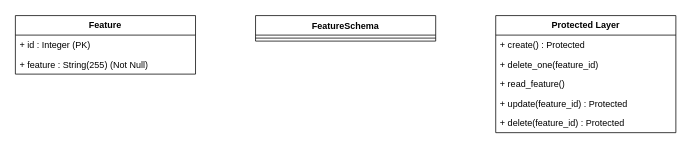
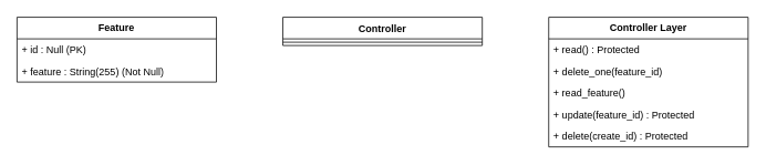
- <mxCell id="7" value="&lt;b&gt;Protected Layer&lt;/b&gt;" style="swimlane;fontStyle=0;childLayout=stackLayout;horizontal=1;startSize=26;fillColor=none;horizontalStack=0;resizeParent=1;resizeParentMax=0;resizeLast=0;collapsible=1;marginBottom=0;whiteSpace=wrap;html=1;" vertex="1" parent="1"><mxGeometry x="660" y="20" width="240" height="156" as="geometry" /></mxCell>
+ <mxCell id="7" value="&lt;b&gt;Controller Layer&lt;/b&gt;" style="swimlane;fontStyle=0;childLayout=stackLayout;horizontal=1;startSize=26;fillColor=none;horizontalStack=0;resizeParent=1;resizeParentMax=0;resizeLast=0;collapsible=1;marginBottom=0;whiteSpace=wrap;html=1;" vertex="1" parent="1"><mxGeometry x="660" y="20" width="240" height="156" as="geometry" /></mxCell>
- <mxCell id="2" value="FeatureSchema" style="swimlane;fontStyle=1;align=center;verticalAlign=top;childLayout=stackLayout;horizontal=1;startSize=26;horizontalStack=0;resizeParent=1;resizeParentMax=0;resizeLast=0;collapsible=1;marginBottom=0;whiteSpace=wrap;html=1;" vertex="1" parent="1"><mxGeometry x="340" y="20" width="240" height="34" as="geometry" /></mxCell>
+ <mxCell id="2" value="Controller" style="swimlane;fontStyle=1;align=center;verticalAlign=top;childLayout=stackLayout;horizontal=1;startSize=26;horizontalStack=0;resizeParent=1;resizeParentMax=0;resizeLast=0;collapsible=1;marginBottom=0;whiteSpace=wrap;html=1;" vertex="1" parent="1"><mxGeometry x="340" y="20" width="240" height="34" as="geometry" /></mxCell>
- <mxCell id="5" value="+ id : Integer (PK)" style="text;strokeColor=none;fillColor=none;align=left;verticalAlign=top;spacingLeft=4;spacingRight=4;overflow=hidden;rotatable=0;points=[[0,0.5],[1,0.5]];portConstraint=eastwest;whiteSpace=wrap;html=1;" vertex="1" parent="4"><mxGeometry y="26" width="240" height="26" as="geometry" /></mxCell>
+ <mxCell id="5" value="+ id : Null (PK)" style="text;strokeColor=none;fillColor=none;align=left;verticalAlign=top;spacingLeft=4;spacingRight=4;overflow=hidden;rotatable=0;points=[[0,0.5],[1,0.5]];portConstraint=eastwest;whiteSpace=wrap;html=1;" vertex="1" parent="4"><mxGeometry y="26" width="240" height="26" as="geometry" /></mxCell>
- <mxCell id="8" value="+ create() : Protected" style="text;strokeColor=none;fillColor=none;align=left;verticalAlign=top;spacingLeft=4;spacingRight=4;overflow=hidden;rotatable=0;points=[[0,0.5],[1,0.5]];portConstraint=eastwest;whiteSpace=wrap;html=1;" vertex="1" parent="7"><mxGeometry y="26" width="240" height="26" as="geometry" /></mxCell>
+ <mxCell id="8" value="+ read() : Protected" style="text;strokeColor=none;fillColor=none;align=left;verticalAlign=top;spacingLeft=4;spacingRight=4;overflow=hidden;rotatable=0;points=[[0,0.5],[1,0.5]];portConstraint=eastwest;whiteSpace=wrap;html=1;" vertex="1" parent="7"><mxGeometry y="26" width="240" height="26" as="geometry" /></mxCell>
- <mxCell id="12" value="+ delete(feature_id) : Protected&amp;nbsp;" style="text;strokeColor=none;fillColor=none;align=left;verticalAlign=top;spacingLeft=4;spacingRight=4;overflow=hidden;rotatable=0;points=[[0,0.5],[1,0.5]];portConstraint=eastwest;whiteSpace=wrap;html=1;" vertex="1" parent="7"><mxGeometry y="130" width="240" height="26" as="geometry" /></mxCell>
+ <mxCell id="12" value="+ delete(create_id) : Protected&amp;nbsp;" style="text;strokeColor=none;fillColor=none;align=left;verticalAlign=top;spacingLeft=4;spacingRight=4;overflow=hidden;rotatable=0;points=[[0,0.5],[1,0.5]];portConstraint=eastwest;whiteSpace=wrap;html=1;" vertex="1" parent="7"><mxGeometry y="130" width="240" height="26" as="geometry" /></mxCell>
